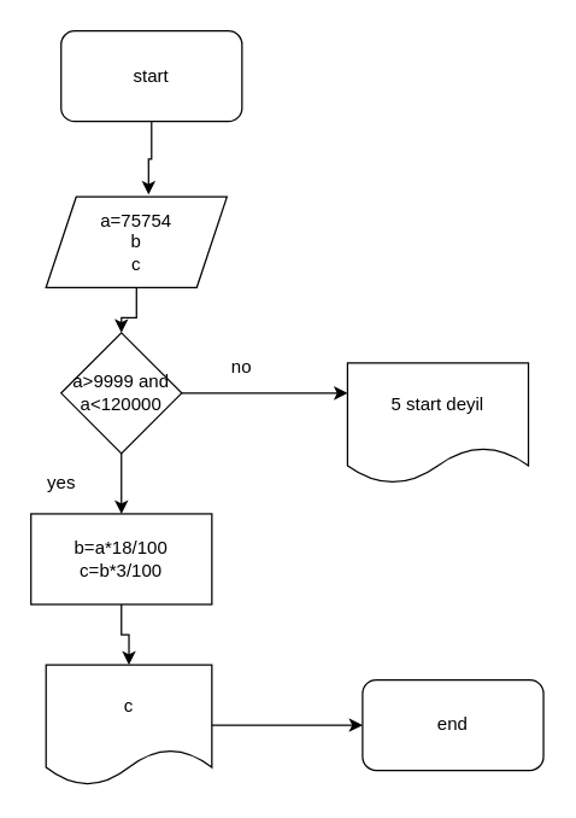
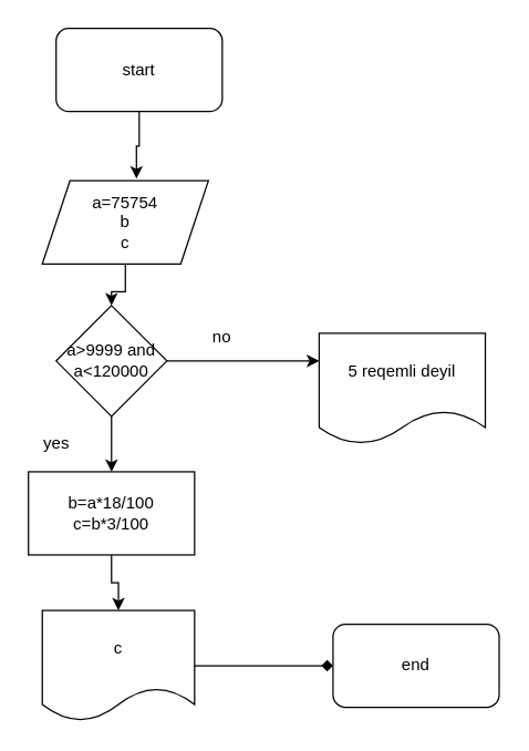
- <mxCell id="11" value="5 start deyil" style="shape=document;whiteSpace=wrap;html=1;boundedLbl=1;" vertex="1" parent="1"><mxGeometry x="230" y="240" width="120" height="80" as="geometry" /></mxCell>
+ <mxCell id="11" value="5 reqemli deyil" style="shape=document;whiteSpace=wrap;html=1;boundedLbl=1;" vertex="1" parent="1"><mxGeometry x="230" y="240" width="120" height="80" as="geometry" /></mxCell>
- <mxCell id="14" style="edgeStyle=orthogonalEdgeStyle;rounded=0;orthogonalLoop=1;jettySize=auto;html=1;entryX=0;entryY=0.5;entryDx=0;entryDy=0;" edge="1" parent="1" source="15" target="4"><mxGeometry relative="1" as="geometry" /></mxCell>
+ <mxCell id="14" style="edgeStyle=orthogonalEdgeStyle;rounded=0;orthogonalLoop=1;jettySize=auto;html=1;entryX=0;entryY=0.5;entryDx=0;entryDy=0;endArrow=diamond;" edge="1" parent="1" source="15" target="4"><mxGeometry relative="1" as="geometry" /></mxCell>
